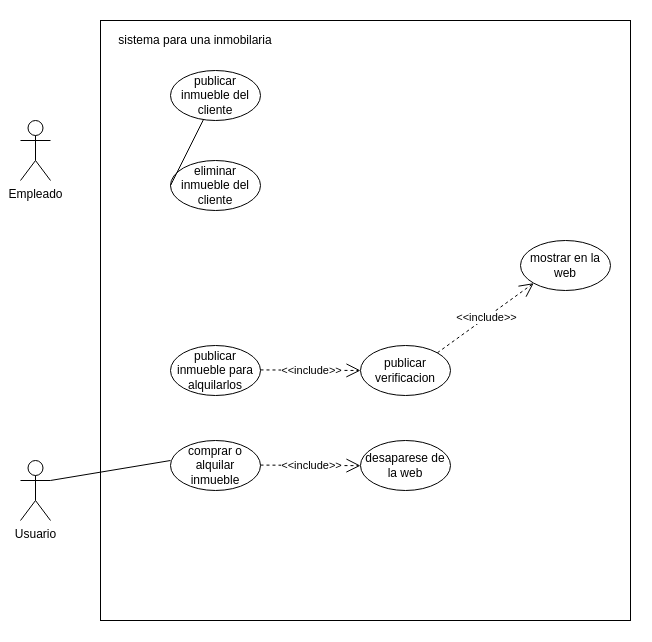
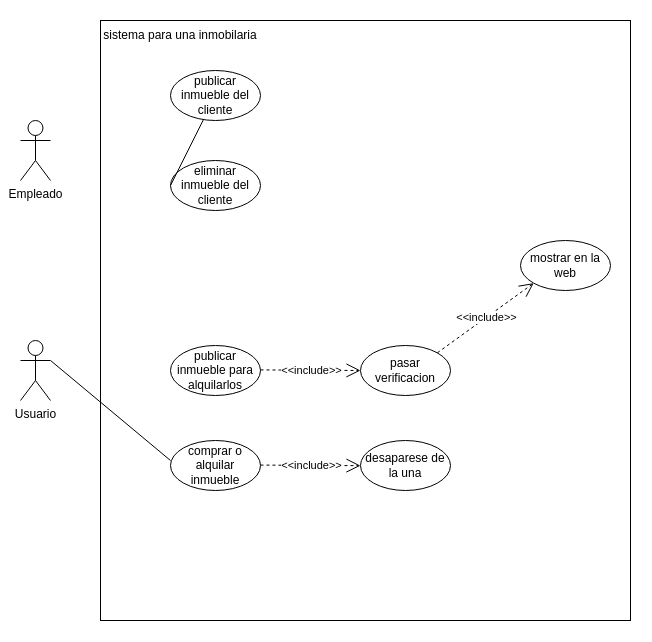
- <mxCell id="3" value="sistema para una inmobilaria" style="text;html=1;strokeColor=none;fillColor=none;align=center;verticalAlign=middle;whiteSpace=wrap;rounded=0;" vertex="1" parent="1"><mxGeometry x="115" y="25" width="160" height="30" as="geometry" /></mxCell>
+ <mxCell id="3" value="sistema para una inmobilaria" style="text;html=1;strokeColor=none;fillColor=none;align=center;verticalAlign=middle;whiteSpace=wrap;rounded=0;" vertex="1" parent="1"><mxGeometry x="100" y="20" width="160" height="30" as="geometry" /></mxCell>
- <mxCell id="9" value="publicar verificacion" style="ellipse;whiteSpace=wrap;html=1;" vertex="1" parent="1"><mxGeometry x="360" y="345" width="90" height="50" as="geometry" /></mxCell>
+ <mxCell id="9" value="pasar verificacion" style="ellipse;whiteSpace=wrap;html=1;" vertex="1" parent="1"><mxGeometry x="360" y="345" width="90" height="50" as="geometry" /></mxCell>
- <mxCell id="12" value="desaparese de la web" style="ellipse;whiteSpace=wrap;html=1;" vertex="1" parent="1"><mxGeometry x="360" y="440" width="90" height="50" as="geometry" /></mxCell>
+ <mxCell id="12" value="desaparese de la una" style="ellipse;whiteSpace=wrap;html=1;" vertex="1" parent="1"><mxGeometry x="360" y="440" width="90" height="50" as="geometry" /></mxCell>
- <mxCell id="7" value="Usuario" style="shape=umlActor;verticalLabelPosition=bottom;verticalAlign=top;html=1;outlineConnect=0;" vertex="1" parent="1"><mxGeometry x="20" y="460" width="30" height="60" as="geometry" /></mxCell>
+ <mxCell id="7" value="Usuario" style="shape=umlActor;verticalLabelPosition=bottom;verticalAlign=top;html=1;outlineConnect=0;" vertex="1" parent="1"><mxGeometry x="20" y="340" width="30" height="60" as="geometry" /></mxCell>
